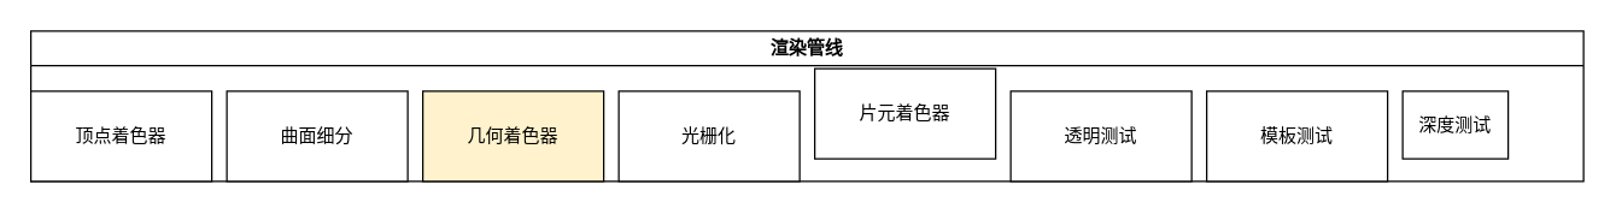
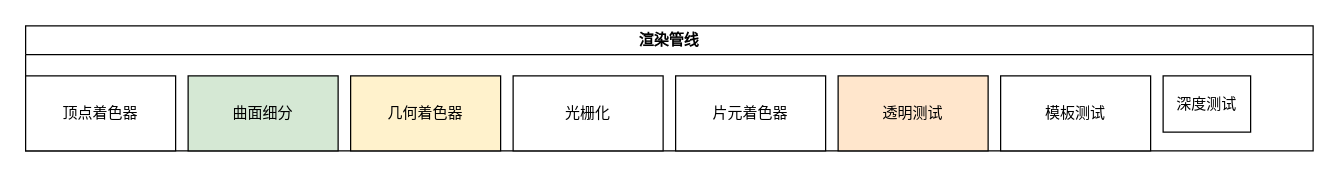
- <mxCell id="7" value="片元着色器" style="rounded=0;whiteSpace=wrap;html=1;" parent="2" vertex="1"><mxGeometry x="520" y="25" width="120" height="60" as="geometry" /></mxCell>
+ <mxCell id="7" value="片元着色器" style="rounded=0;whiteSpace=wrap;html=1;" parent="2" vertex="1"><mxGeometry x="520" y="40" width="120" height="60" as="geometry" /></mxCell>
- <mxCell id="4" value="曲面细分" style="rounded=0;whiteSpace=wrap;html=1;" parent="2" vertex="1"><mxGeometry x="130" y="40" width="120" height="60" as="geometry" /></mxCell>
+ <mxCell id="4" value="曲面细分" style="rounded=0;whiteSpace=wrap;html=1;fillColor=#d5e8d4;" parent="2" vertex="1"><mxGeometry x="130" y="40" width="120" height="60" as="geometry" /></mxCell>
- <mxCell id="8" value="透明测试" style="rounded=0;whiteSpace=wrap;html=1;" parent="2" vertex="1"><mxGeometry x="650" y="40" width="120" height="60" as="geometry" /></mxCell>
+ <mxCell id="8" value="透明测试" style="rounded=0;whiteSpace=wrap;html=1;fillColor=#ffe6cc;" parent="2" vertex="1"><mxGeometry x="650" y="40" width="120" height="60" as="geometry" /></mxCell>
